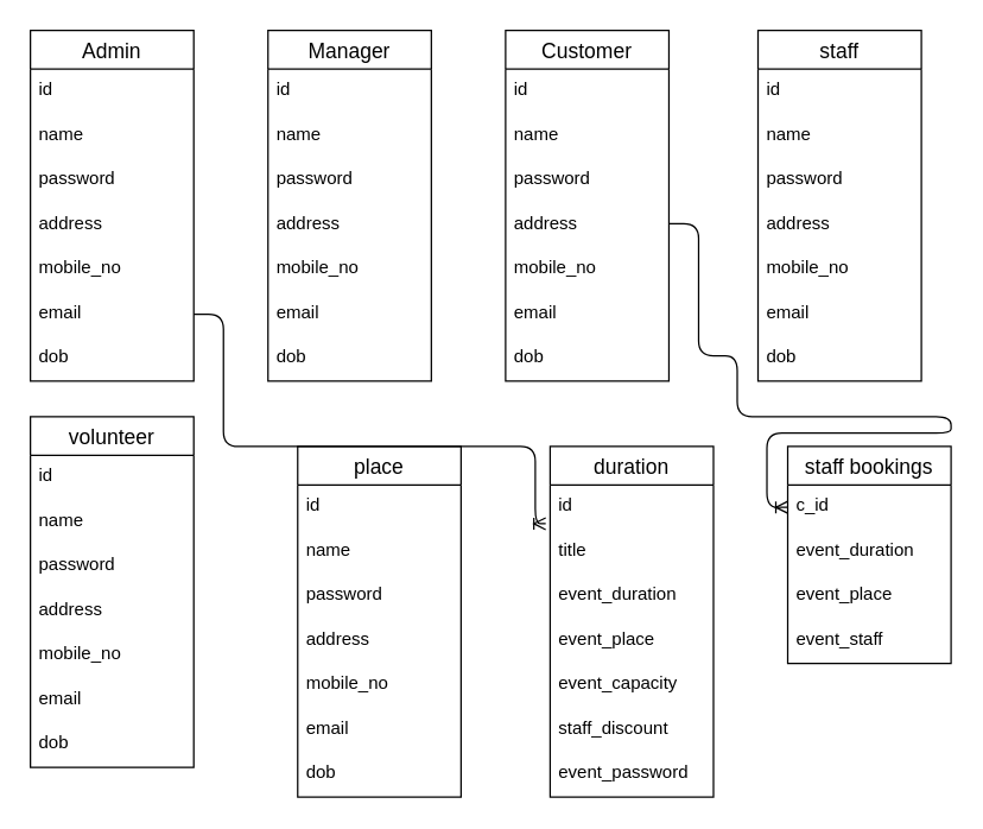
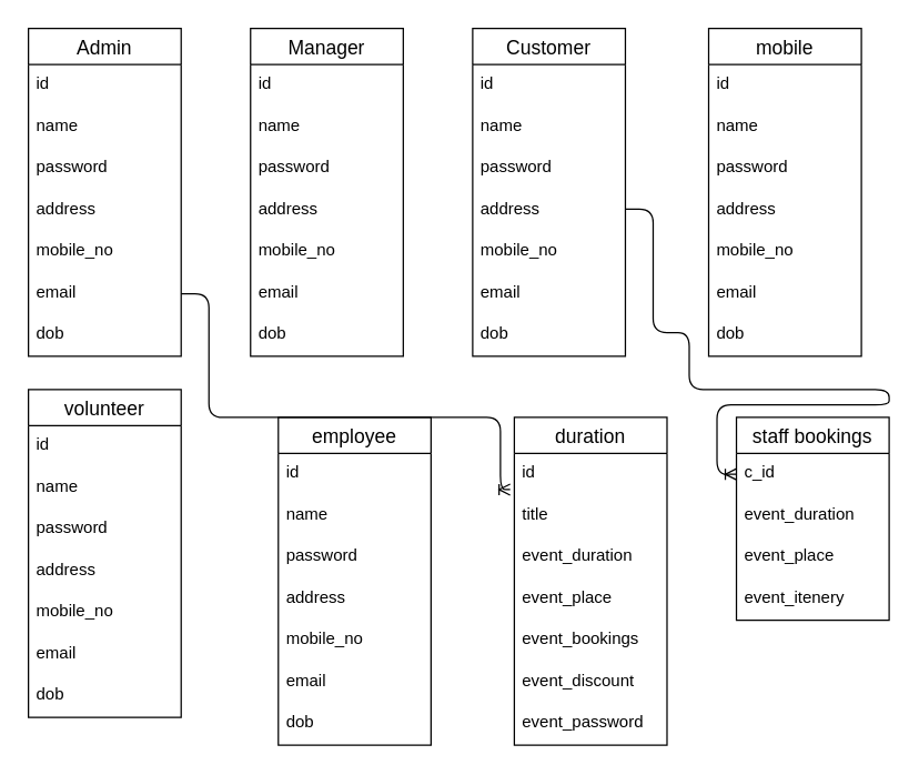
- <mxCell id="26" value="staff" style="swimlane;fontStyle=0;childLayout=stackLayout;horizontal=1;startSize=26;horizontalStack=0;resizeParent=1;resizeParentMax=0;resizeLast=0;collapsible=1;marginBottom=0;align=center;fontSize=14;" vertex="1" parent="1"><mxGeometry x="510" y="20" width="110" height="236" as="geometry" /></mxCell>
+ <mxCell id="26" value="mobile" style="swimlane;fontStyle=0;childLayout=stackLayout;horizontal=1;startSize=26;horizontalStack=0;resizeParent=1;resizeParentMax=0;resizeLast=0;collapsible=1;marginBottom=0;align=center;fontSize=14;" vertex="1" parent="1"><mxGeometry x="510" y="20" width="110" height="236" as="geometry" /></mxCell>
- <mxCell id="42" value="place" style="swimlane;fontStyle=0;childLayout=stackLayout;horizontal=1;startSize=26;horizontalStack=0;resizeParent=1;resizeParentMax=0;resizeLast=0;collapsible=1;marginBottom=0;align=center;fontSize=14;" vertex="1" parent="1"><mxGeometry x="200" y="300" width="110" height="236" as="geometry" /></mxCell>
+ <mxCell id="42" value="employee" style="swimlane;fontStyle=0;childLayout=stackLayout;horizontal=1;startSize=26;horizontalStack=0;resizeParent=1;resizeParentMax=0;resizeLast=0;collapsible=1;marginBottom=0;align=center;fontSize=14;" vertex="1" parent="1"><mxGeometry x="200" y="300" width="110" height="236" as="geometry" /></mxCell>
- <mxCell id="62" value="event_staff" style="text;strokeColor=none;fillColor=none;spacingLeft=4;spacingRight=4;overflow=hidden;rotatable=0;points=[[0,0.5],[1,0.5]];portConstraint=eastwest;fontSize=12;" vertex="1" parent="58"><mxGeometry y="116" width="110" height="30" as="geometry" /></mxCell>
+ <mxCell id="62" value="event_itenery" style="text;strokeColor=none;fillColor=none;spacingLeft=4;spacingRight=4;overflow=hidden;rotatable=0;points=[[0,0.5],[1,0.5]];portConstraint=eastwest;fontSize=12;" vertex="1" parent="58"><mxGeometry y="116" width="110" height="30" as="geometry" /></mxCell>
- <mxCell id="55" value="event_capacity" style="text;strokeColor=none;fillColor=none;spacingLeft=4;spacingRight=4;overflow=hidden;rotatable=0;points=[[0,0.5],[1,0.5]];portConstraint=eastwest;fontSize=12;" vertex="1" parent="50"><mxGeometry y="146" width="110" height="30" as="geometry" /></mxCell>
+ <mxCell id="55" value="event_bookings" style="text;strokeColor=none;fillColor=none;spacingLeft=4;spacingRight=4;overflow=hidden;rotatable=0;points=[[0,0.5],[1,0.5]];portConstraint=eastwest;fontSize=12;" vertex="1" parent="50"><mxGeometry y="146" width="110" height="30" as="geometry" /></mxCell>
- <mxCell id="56" value="staff_discount" style="text;strokeColor=none;fillColor=none;spacingLeft=4;spacingRight=4;overflow=hidden;rotatable=0;points=[[0,0.5],[1,0.5]];portConstraint=eastwest;fontSize=12;" vertex="1" parent="50"><mxGeometry y="176" width="110" height="30" as="geometry" /></mxCell>
+ <mxCell id="56" value="event_discount" style="text;strokeColor=none;fillColor=none;spacingLeft=4;spacingRight=4;overflow=hidden;rotatable=0;points=[[0,0.5],[1,0.5]];portConstraint=eastwest;fontSize=12;" vertex="1" parent="50"><mxGeometry y="176" width="110" height="30" as="geometry" /></mxCell>
